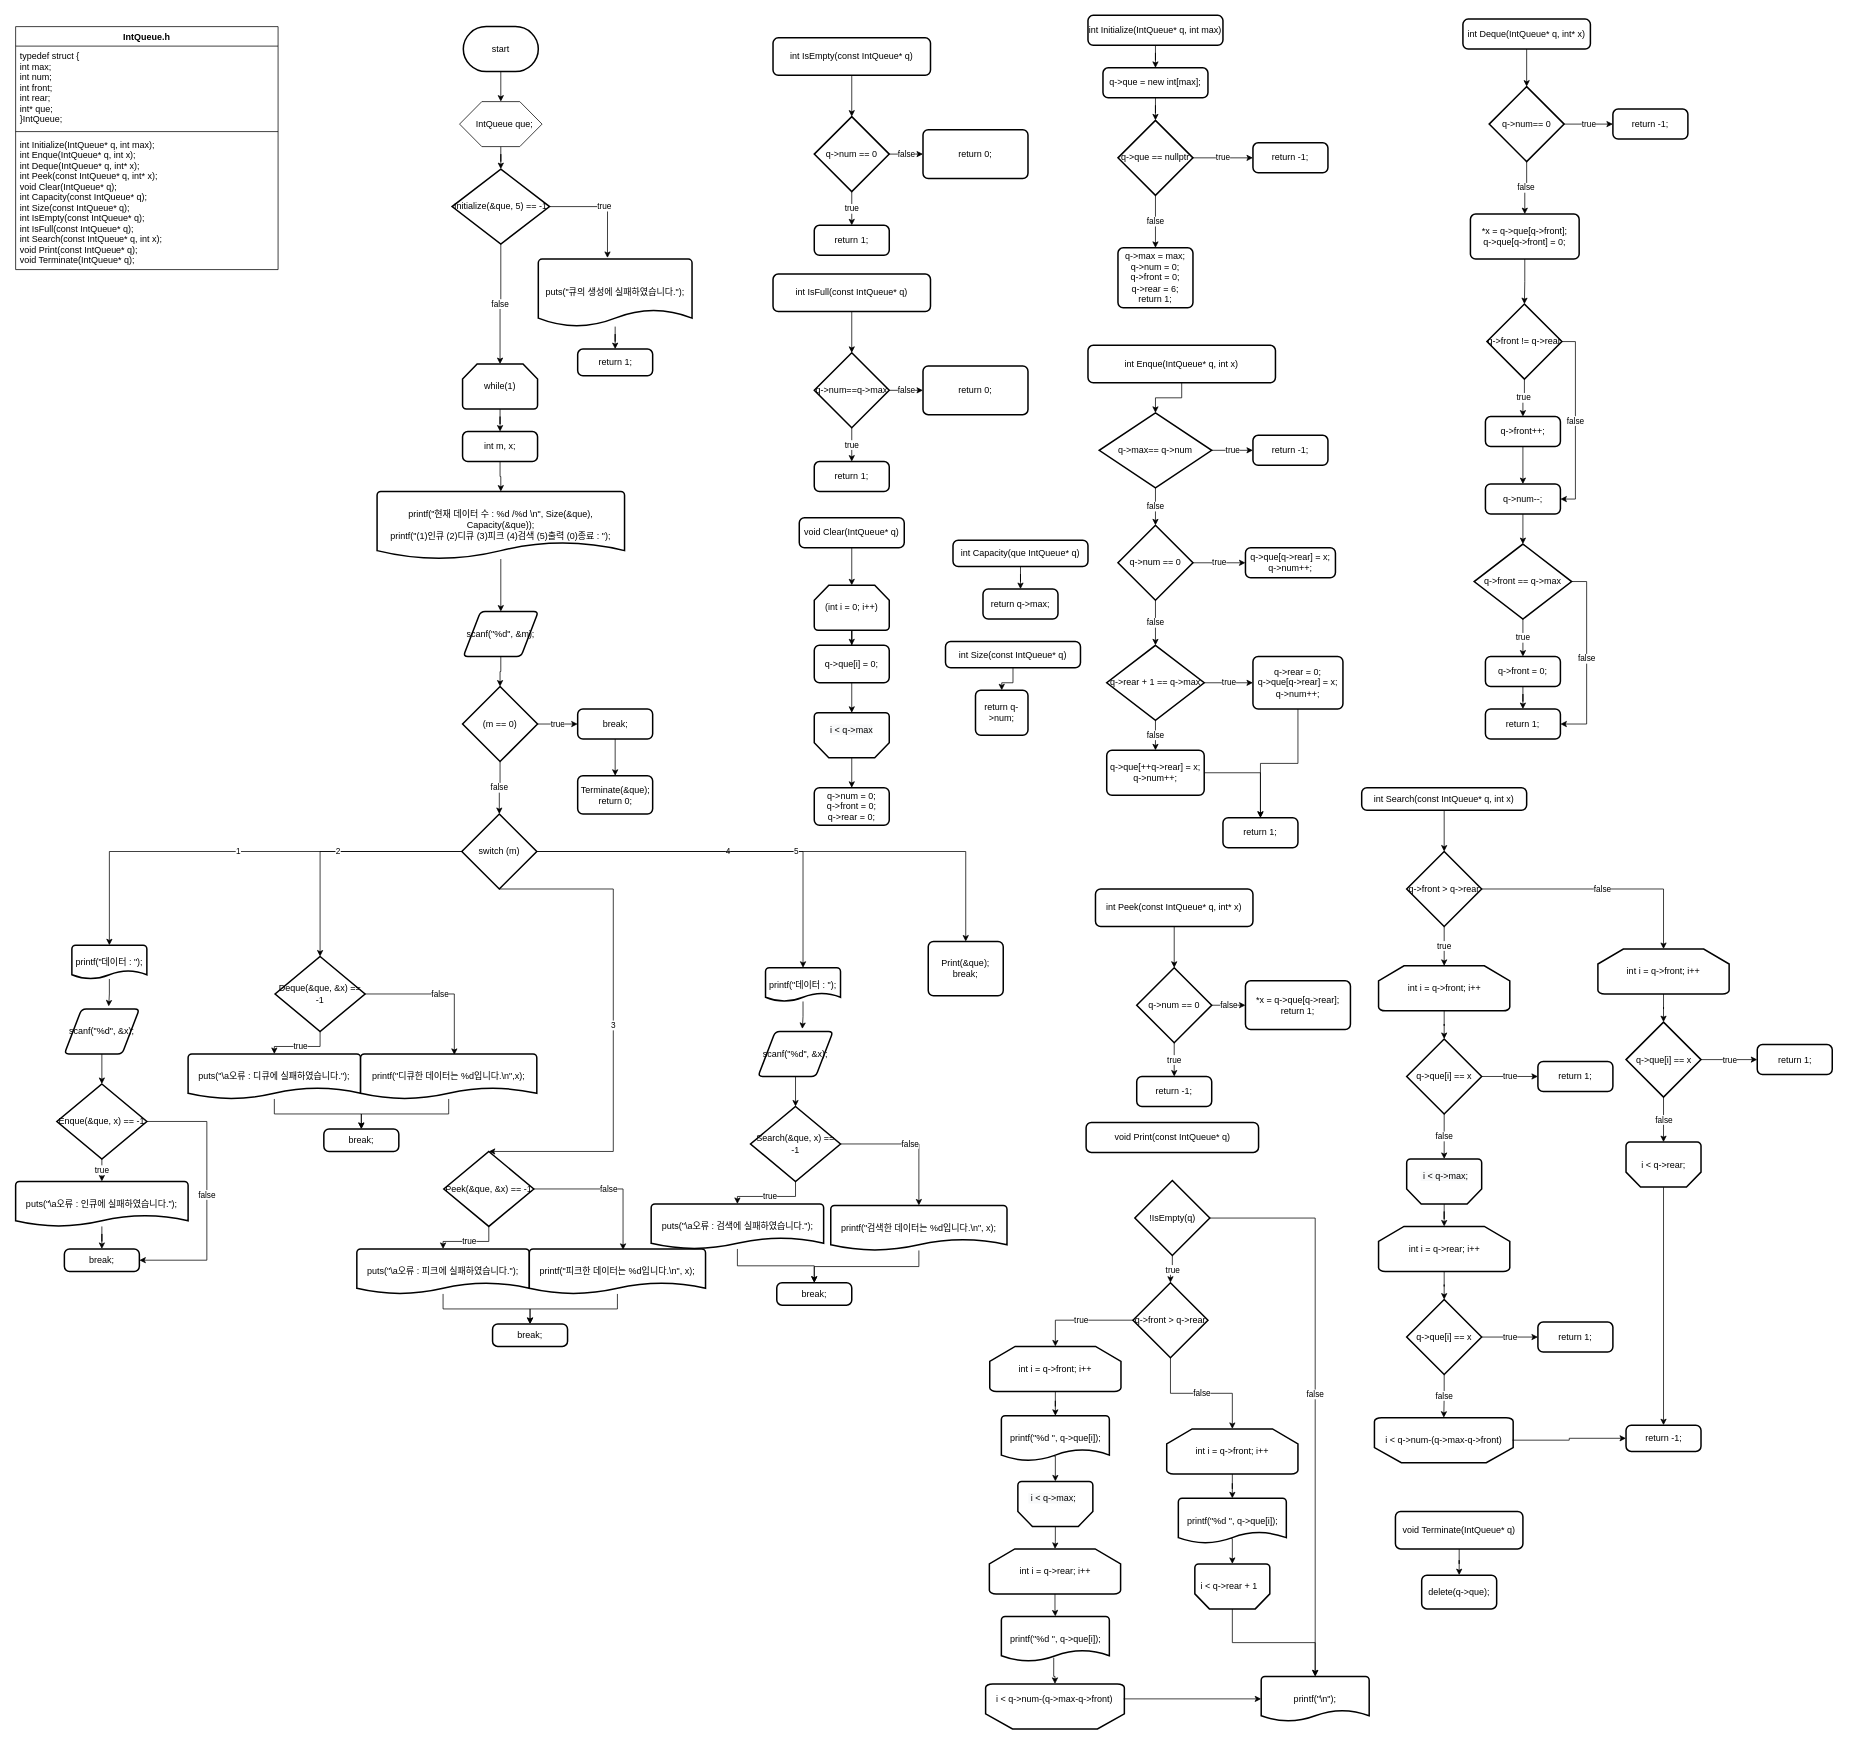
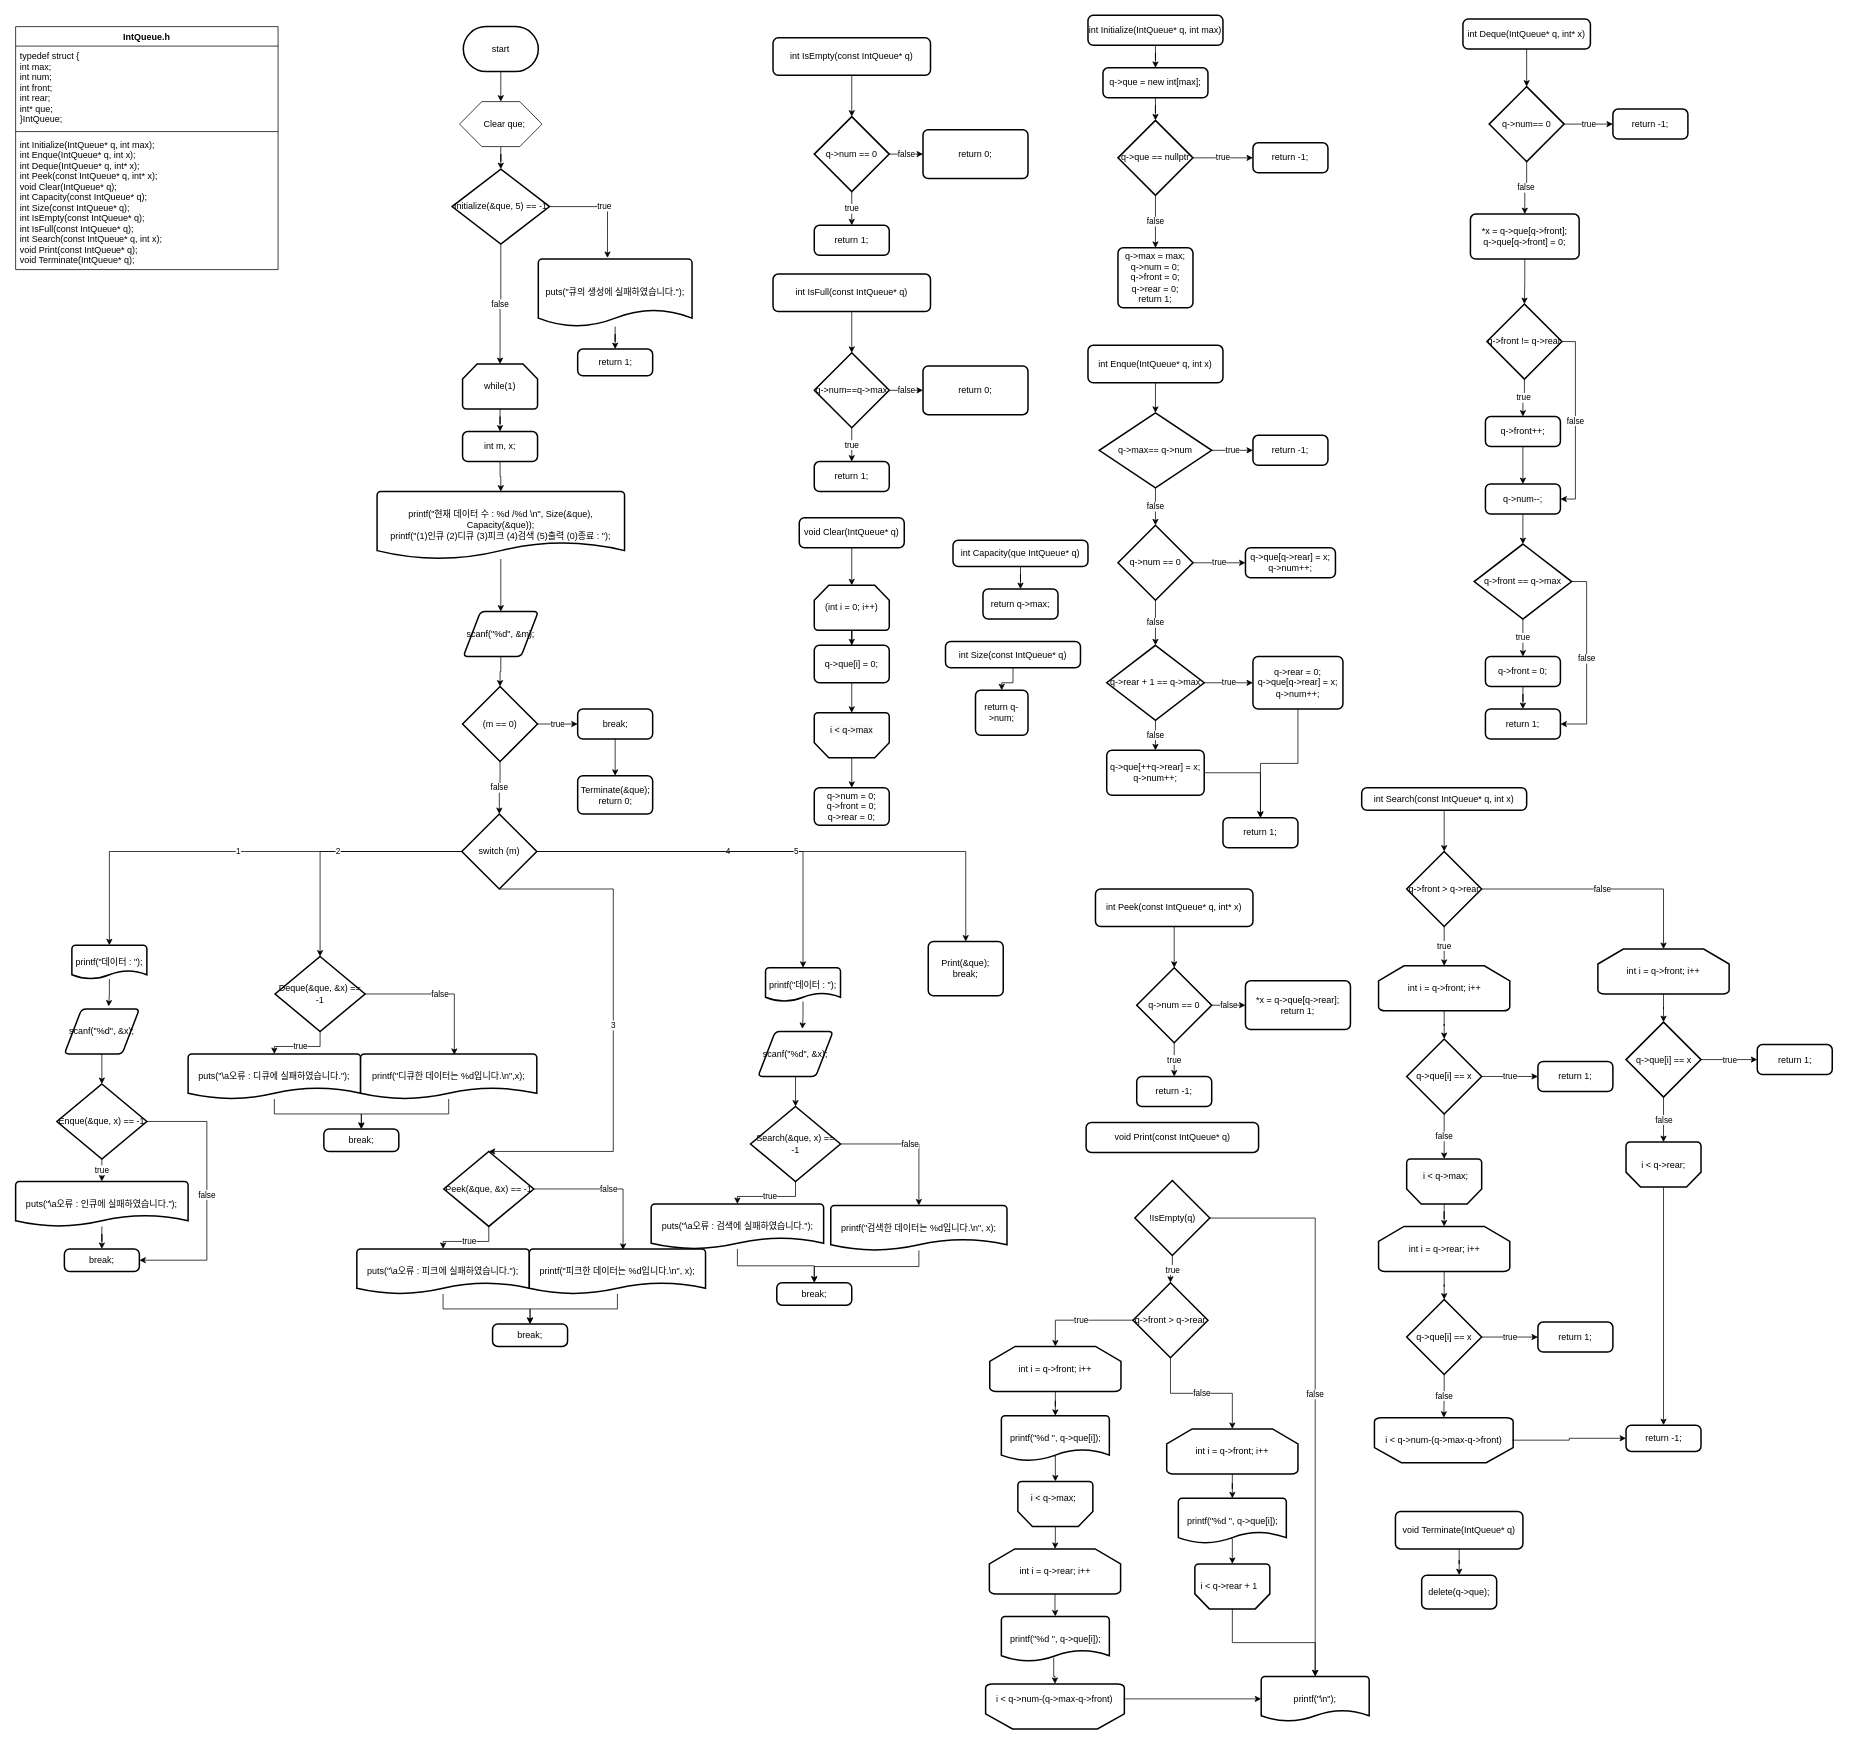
- <mxCell id="6" value="IntQueue que;" style="text;html=1;strokeColor=none;fillColor=none;align=center;verticalAlign=middle;whiteSpace=wrap;rounded=0;" vertex="1" parent="1"><mxGeometry x="627" y="150" width="90" height="30" as="geometry" /></mxCell>
+ <mxCell id="6" value="Clear que;" style="text;html=1;strokeColor=none;fillColor=none;align=center;verticalAlign=middle;whiteSpace=wrap;rounded=0;" vertex="1" parent="1"><mxGeometry x="627" y="150" width="90" height="30" as="geometry" /></mxCell>
- <mxCell id="18" value="q-&gt;max = max;&#10;  q-&gt;num = 0;&#10;  q-&gt;front = 0;&#10;  q-&gt;rear = 6;&#10;  return 1;" style="rounded=1;whiteSpace=wrap;html=1;absoluteArcSize=1;arcSize=14;strokeWidth=2;" vertex="1" parent="1"><mxGeometry x="1490" y="330" width="100" height="80" as="geometry" /></mxCell>
+ <mxCell id="18" value="q-&gt;max = max;&#10;  q-&gt;num = 0;&#10;  q-&gt;front = 0;&#10;  q-&gt;rear = 0;&#10;  return 1;" style="rounded=1;whiteSpace=wrap;html=1;absoluteArcSize=1;arcSize=14;strokeWidth=2;" vertex="1" parent="1"><mxGeometry x="1490" y="330" width="100" height="80" as="geometry" /></mxCell>
- <mxCell id="24" value="int Enque(IntQueue* q, int x)" style="rounded=1;whiteSpace=wrap;html=1;absoluteArcSize=1;arcSize=14;strokeWidth=2;" vertex="1" parent="1"><mxGeometry x="1450" y="460" width="250" height="50" as="geometry" /></mxCell>
+ <mxCell id="24" value="int Enque(IntQueue* q, int x)" style="rounded=1;whiteSpace=wrap;html=1;absoluteArcSize=1;arcSize=14;strokeWidth=2;" vertex="1" parent="1"><mxGeometry x="1450" y="460" width="180" height="50" as="geometry" /></mxCell>
